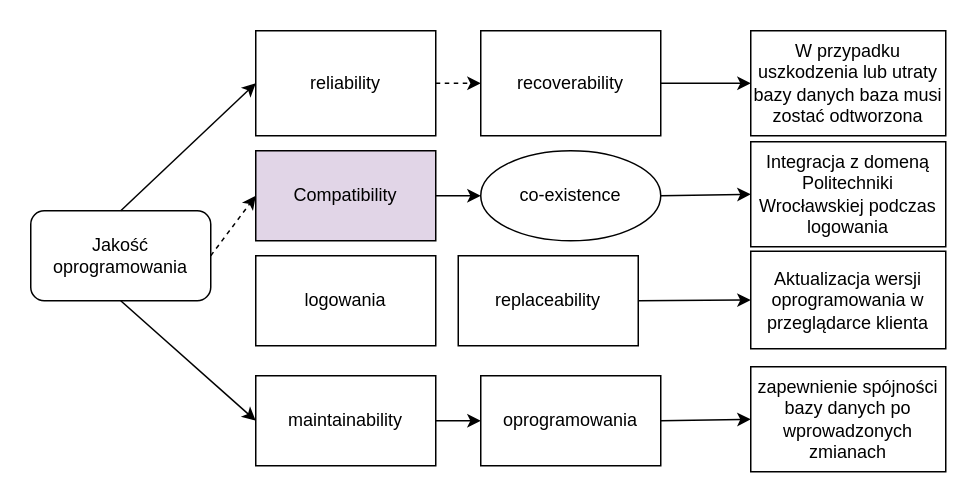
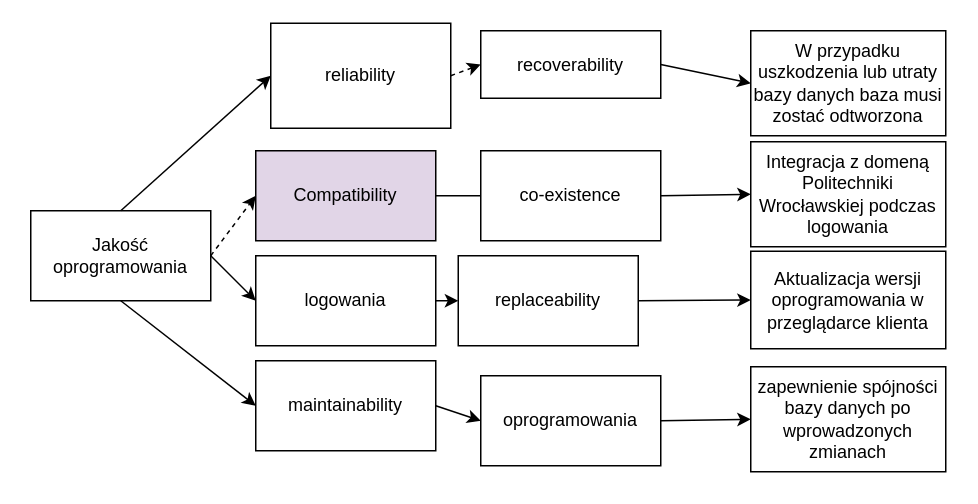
- <mxCell id="12" value="reliability" style="rounded=0;whiteSpace=wrap;html=1;" vertex="1" parent="1"><mxGeometry x="170" y="20" width="120" height="70" as="geometry" /></mxCell>
+ <mxCell id="12" value="reliability" style="rounded=0;whiteSpace=wrap;html=1;" vertex="1" parent="1"><mxGeometry x="180" y="15" width="120" height="70" as="geometry" /></mxCell>
- <mxCell id="13" value="recoverability" style="rounded=0;whiteSpace=wrap;html=1;" vertex="1" parent="1"><mxGeometry x="320" y="20" width="120" height="70" as="geometry" /></mxCell>
+ <mxCell id="13" value="recoverability" style="rounded=0;whiteSpace=wrap;html=1;" vertex="1" parent="1"><mxGeometry x="320" y="20" width="120" height="45" as="geometry" /></mxCell>
- <mxCell id="21" value="" style="endArrow=classic;html=1;entryX=0;entryY=0.5;entryDx=0;entryDy=0;exitX=1;exitY=0.5;exitDx=0;exitDy=0;" edge="1" parent="1" source="9" target="10"><mxGeometry width="50" height="50" relative="1" as="geometry"><mxPoint x="300" y="210" as="sourcePoint" /><mxPoint x="330" y="210" as="targetPoint" /></mxGeometry></mxCell>
+ <mxCell id="21" value="" style="endArrow=none;html=1;entryX=0;entryY=0.5;entryDx=0;entryDy=0;exitX=1;exitY=0.5;exitDx=0;exitDy=0;" edge="1" parent="1" source="9" target="10"><mxGeometry width="50" height="50" relative="1" as="geometry"><mxPoint x="300" y="210" as="sourcePoint" /><mxPoint x="330" y="210" as="targetPoint" /></mxGeometry></mxCell>
- <mxCell id="10" value="co-existence" style="ellipse;whiteSpace=wrap;html=1;" vertex="1" parent="1"><mxGeometry x="320" y="100" width="120" height="60" as="geometry" /></mxCell>
+ <mxCell id="10" value="co-existence" style="rounded=0;whiteSpace=wrap;html=1;" vertex="1" parent="1"><mxGeometry x="320" y="100" width="120" height="60" as="geometry" /></mxCell>
- <mxCell id="2" value="Jakość oprogramowania" style="whiteSpace=wrap;html=1;rounded=1;" vertex="1" parent="1"><mxGeometry x="20" y="140" width="120" height="60" as="geometry" /></mxCell>
+ <mxCell id="2" value="Jakość oprogramowania" style="rounded=0;whiteSpace=wrap;html=1;" vertex="1" parent="1"><mxGeometry x="20" y="140" width="120" height="60" as="geometry" /></mxCell>
+ <mxCell id="17" value="" style="endArrow=classic;html=1;entryX=0;entryY=0.5;entryDx=0;entryDy=0;exitX=1;exitY=0.5;exitDx=0;exitDy=0;" edge="1" parent="1" source="2" target="6"><mxGeometry width="50" height="50" relative="1" as="geometry"><mxPoint x="50" y="390" as="sourcePoint" /><mxPoint x="100" y="340" as="targetPoint" /></mxGeometry></mxCell>
+ <mxCell id="20" value="" style="endArrow=classic;html=1;entryX=0;entryY=0.5;entryDx=0;entryDy=0;exitX=1;exitY=0.5;exitDx=0;exitDy=0;" edge="1" parent="1" source="6" target="7"><mxGeometry width="50" height="50" relative="1" as="geometry"><mxPoint x="300" y="290" as="sourcePoint" /><mxPoint x="330" y="290" as="targetPoint" /></mxGeometry></mxCell>
- <mxCell id="3" value="maintainability" style="rounded=0;whiteSpace=wrap;html=1;" vertex="1" parent="1"><mxGeometry x="170" y="250" width="120" height="60" as="geometry" /></mxCell>
+ <mxCell id="3" value="maintainability" style="rounded=0;whiteSpace=wrap;html=1;" vertex="1" parent="1"><mxGeometry x="170" y="240" width="120" height="60" as="geometry" /></mxCell>
